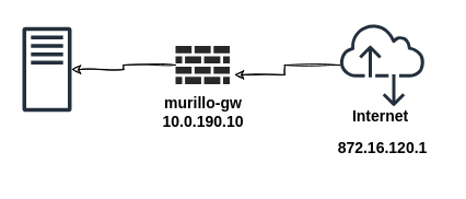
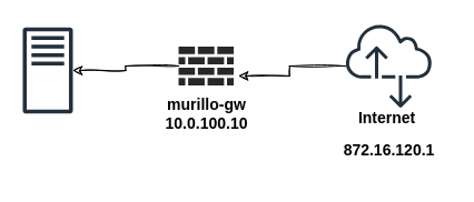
- <mxCell id="7" value="&lt;font style=&quot;font-size: 14px;&quot; face=&quot;Helvetica&quot;&gt;&lt;b&gt;murillo-gw&lt;/b&gt;&lt;/font&gt;&lt;div&gt;&lt;font style=&quot;font-size: 14px;&quot; face=&quot;Helvetica&quot;&gt;&lt;b&gt;10.0.190.10&lt;/b&gt;&lt;/font&gt;&lt;/div&gt;" style="text;html=1;align=center;verticalAlign=middle;resizable=0;points=[];autosize=1;strokeColor=none;fillColor=none;fontFamily=Architects Daughter;fontSource=https%3A%2F%2Ffonts.googleapis.com%2Fcss%3Ffamily%3DArchitects%2BDaughter;" vertex="1" parent="1"><mxGeometry x="134.75" y="76.5" width="100" height="50" as="geometry" /></mxCell>
+ <mxCell id="7" value="&lt;font style=&quot;font-size: 14px;&quot; face=&quot;Helvetica&quot;&gt;&lt;b&gt;murillo-gw&lt;/b&gt;&lt;/font&gt;&lt;div&gt;&lt;font style=&quot;font-size: 14px;&quot; face=&quot;Helvetica&quot;&gt;&lt;b&gt;10.0.100.10&lt;/b&gt;&lt;/font&gt;&lt;/div&gt;" style="text;html=1;align=center;verticalAlign=middle;resizable=0;points=[];autosize=1;strokeColor=none;fillColor=none;fontFamily=Architects Daughter;fontSource=https%3A%2F%2Ffonts.googleapis.com%2Fcss%3Ffamily%3DArchitects%2BDaughter;" vertex="1" parent="1"><mxGeometry x="134.75" y="76.5" width="100" height="50" as="geometry" /></mxCell>
